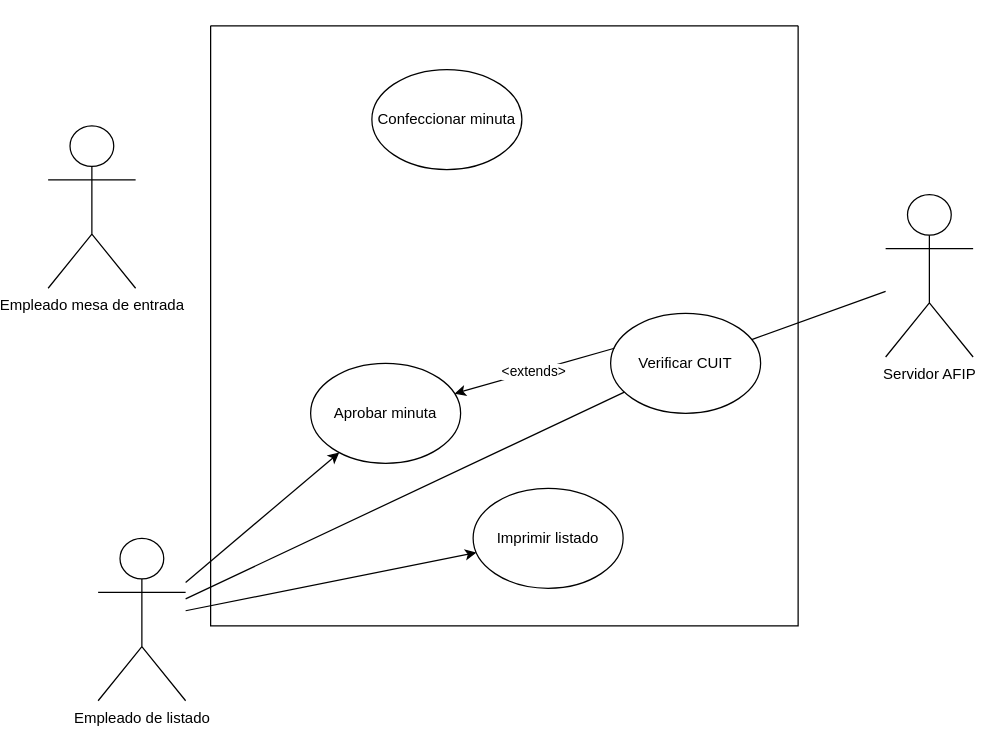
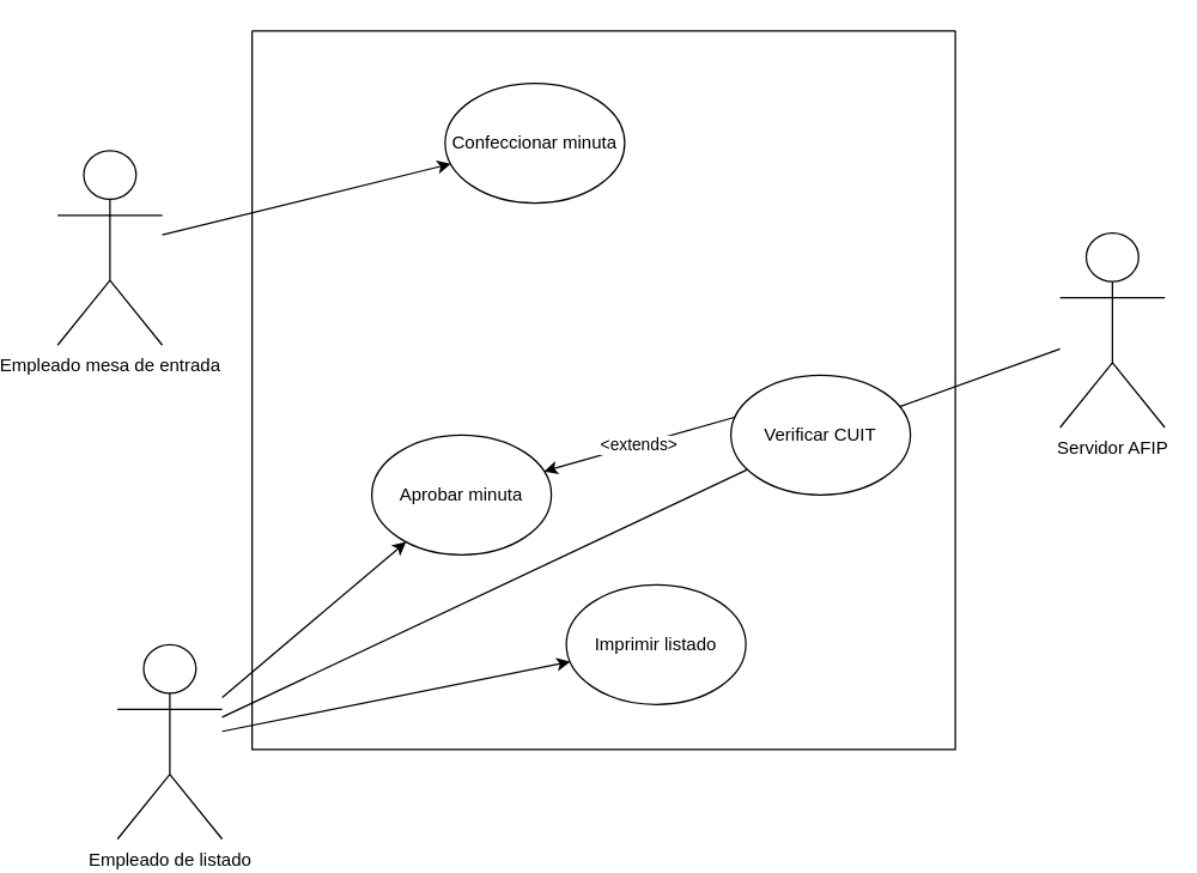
+ <mxCell id="12" value="" style="endArrow=classic;html=1;rounded=0;" parent="1" source="9" target="3" edge="1"><mxGeometry width="50" height="50" relative="1" as="geometry"><mxPoint x="340" y="280" as="sourcePoint" /><mxPoint x="390" y="230" as="targetPoint" /></mxGeometry></mxCell>
